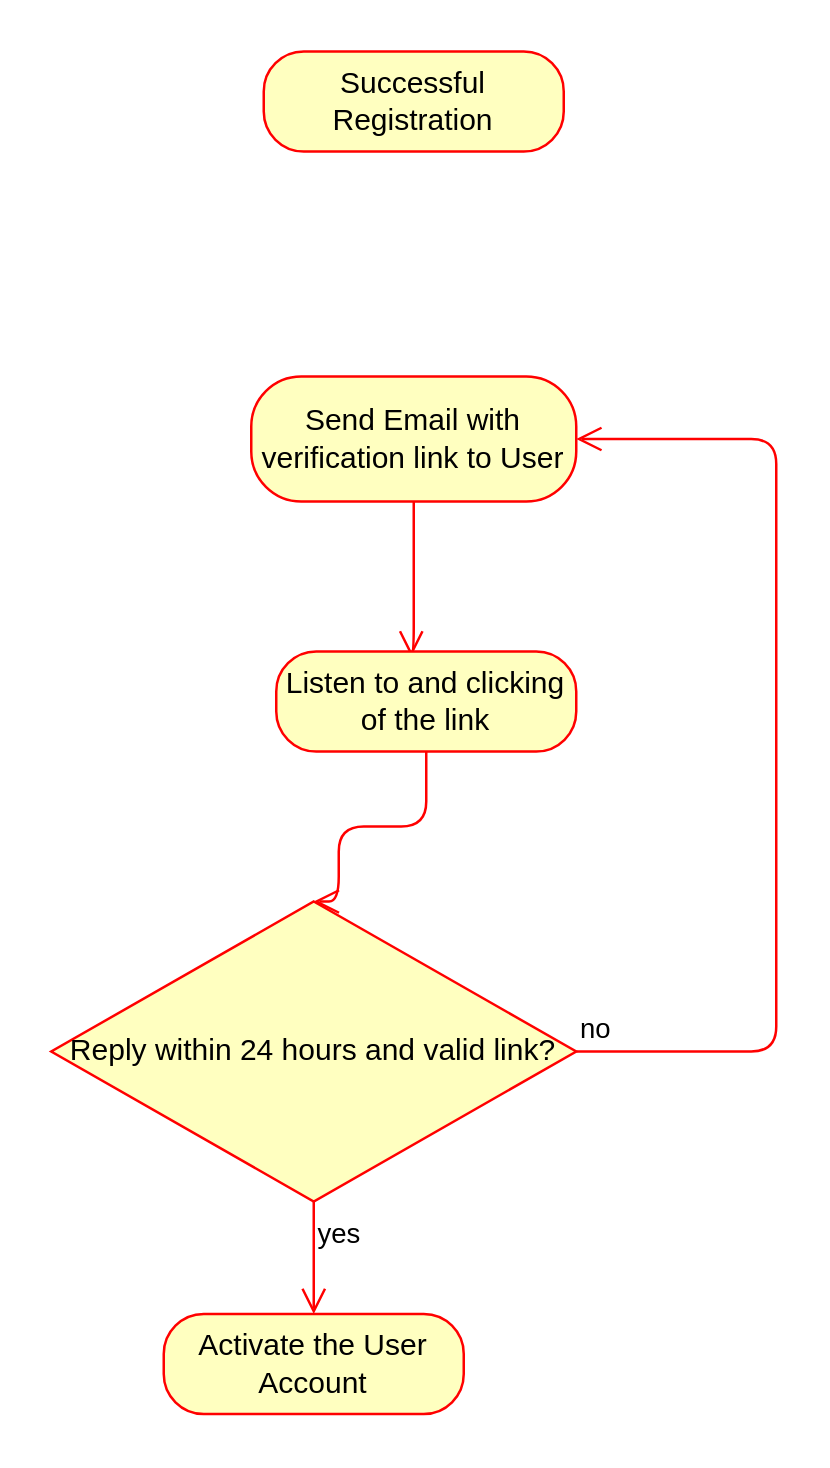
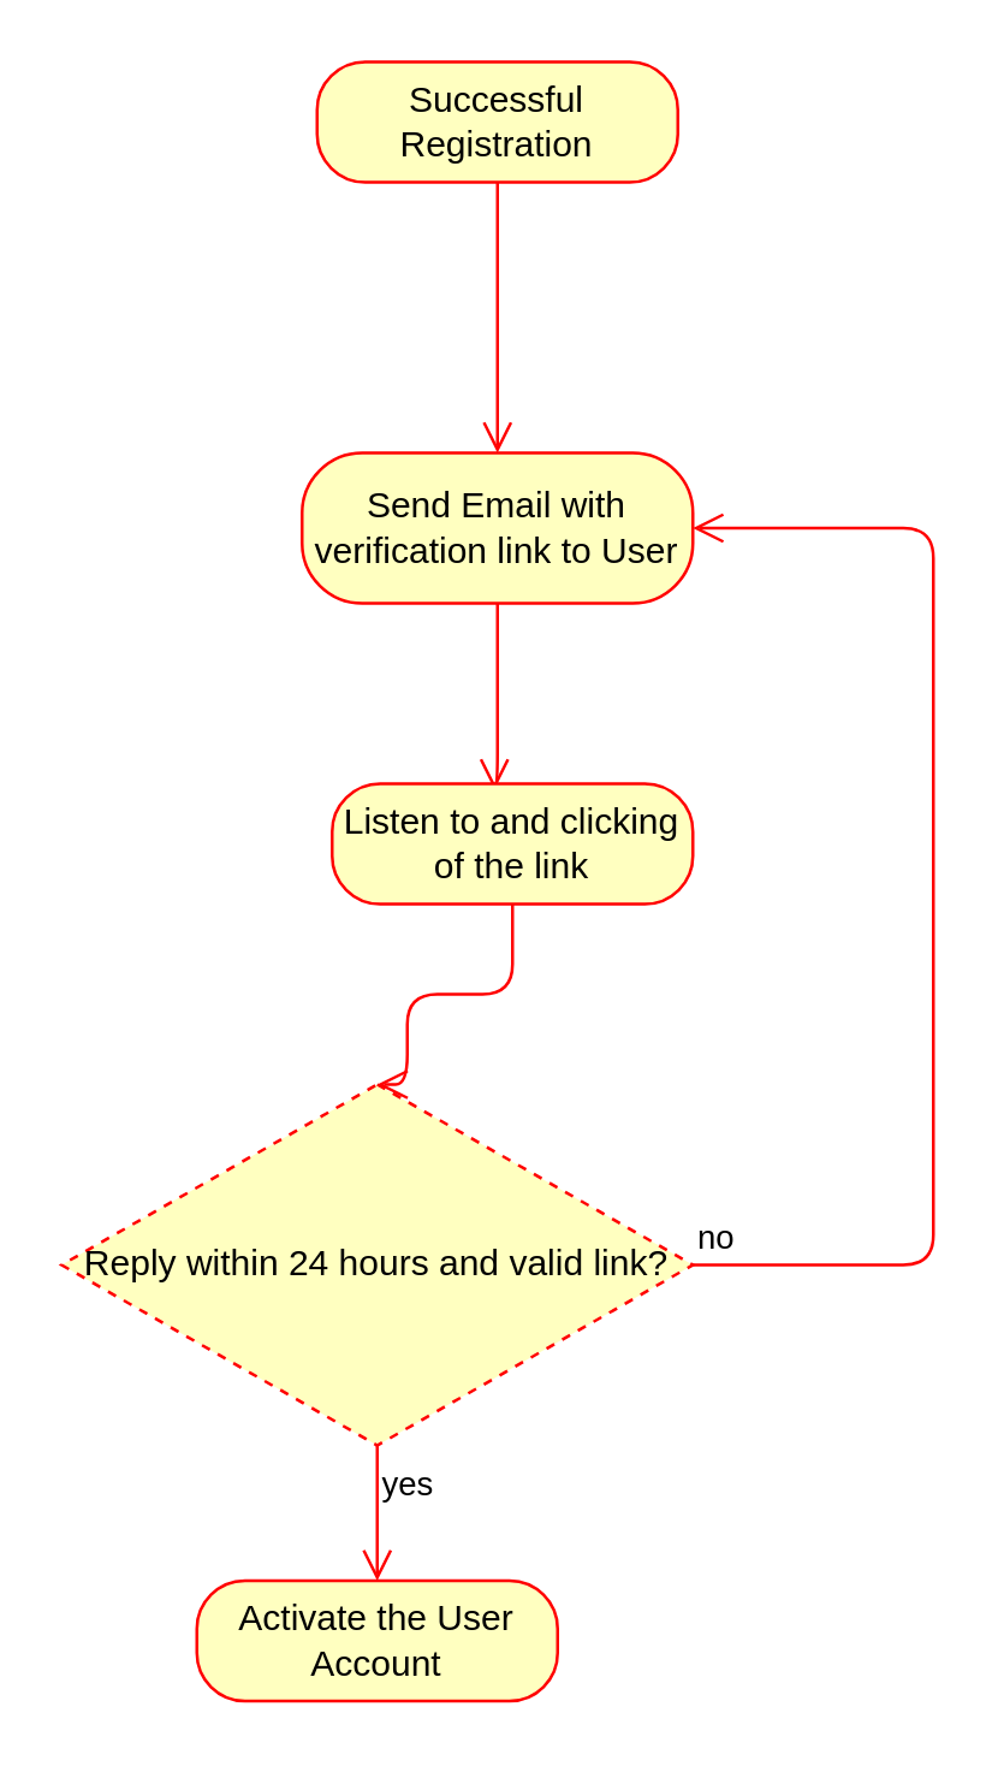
+ <mxCell id="3" value="" style="edgeStyle=orthogonalEdgeStyle;html=1;verticalAlign=bottom;endArrow=open;endSize=8;strokeColor=#ff0000;entryX=0.5;entryY=0;entryDx=0;entryDy=0;exitX=0.5;exitY=1;exitDx=0;exitDy=0;" edge="1" source="2" parent="1" target="4"><mxGeometry relative="1" as="geometry"><mxPoint x="160" y="100" as="targetPoint" /><Array as="points"><mxPoint x="165" y="80" /><mxPoint x="165" y="80" /></Array></mxGeometry></mxCell>
- <mxCell id="6" value="Reply within 24 hours and valid link?" style="rhombus;whiteSpace=wrap;html=1;fillColor=#ffffc0;strokeColor=#ff0000;" vertex="1" parent="1"><mxGeometry x="20" y="360" width="210" height="120" as="geometry" /></mxCell>
+ <mxCell id="6" value="Reply within 24 hours and valid link?" style="rhombus;whiteSpace=wrap;html=1;fillColor=#ffffc0;strokeColor=#ff0000;dashed=1;" vertex="1" parent="1"><mxGeometry x="20" y="360" width="210" height="120" as="geometry" /></mxCell>
